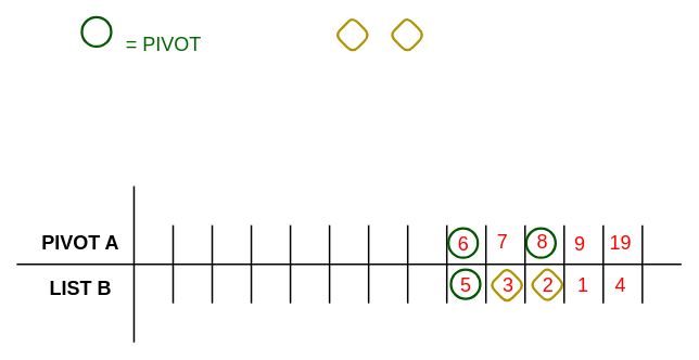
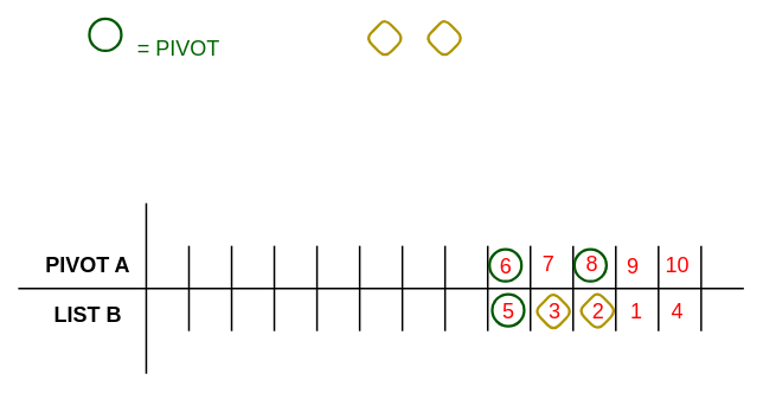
- <mxCell id="26" value="&lt;font color=&quot;#ff0000&quot;&gt;19&lt;/font&gt;" style="text;html=1;align=center;verticalAlign=middle;resizable=0;points=[];autosize=1;strokeColor=none;fontSize=24;rounded=1;" vertex="1" parent="1"><mxGeometry x="742" y="281.5" width="37" height="33" as="geometry" /></mxCell>
+ <mxCell id="26" value="&lt;font color=&quot;#ff0000&quot;&gt;10&lt;/font&gt;" style="text;html=1;align=center;verticalAlign=middle;resizable=0;points=[];autosize=1;strokeColor=none;fontSize=24;rounded=1;" vertex="1" parent="1"><mxGeometry x="742" y="281.5" width="37" height="33" as="geometry" /></mxCell>
